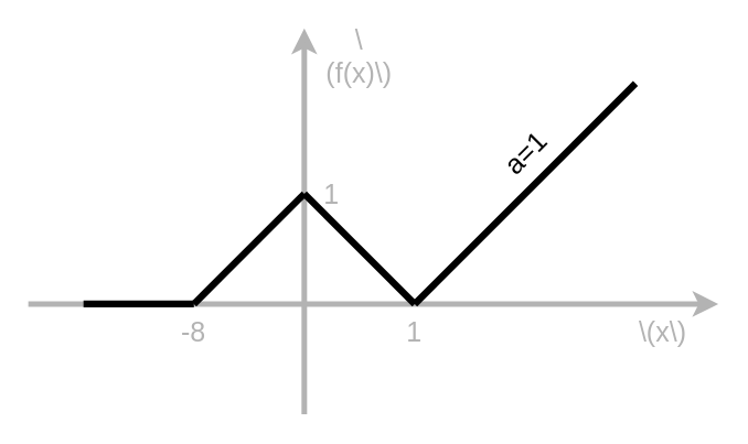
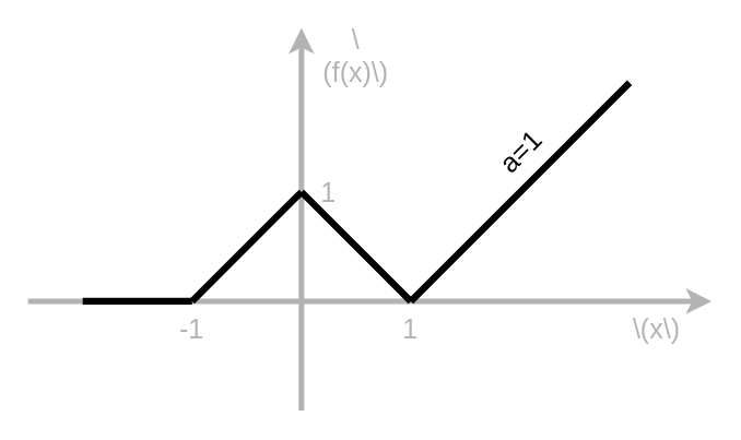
- <mxCell id="11" value="-8" style="text;html=1;strokeColor=none;fillColor=none;align=center;verticalAlign=middle;whiteSpace=wrap;rounded=0;fontSize=20;fontColor=#B3B3B3;" vertex="1" parent="1"><mxGeometry x="120" y="220" width="40" height="40" as="geometry" /></mxCell>
+ <mxCell id="11" value="-1" style="text;html=1;strokeColor=none;fillColor=none;align=center;verticalAlign=middle;whiteSpace=wrap;rounded=0;fontSize=20;fontColor=#B3B3B3;" vertex="1" parent="1"><mxGeometry x="120" y="220" width="40" height="40" as="geometry" /></mxCell>
